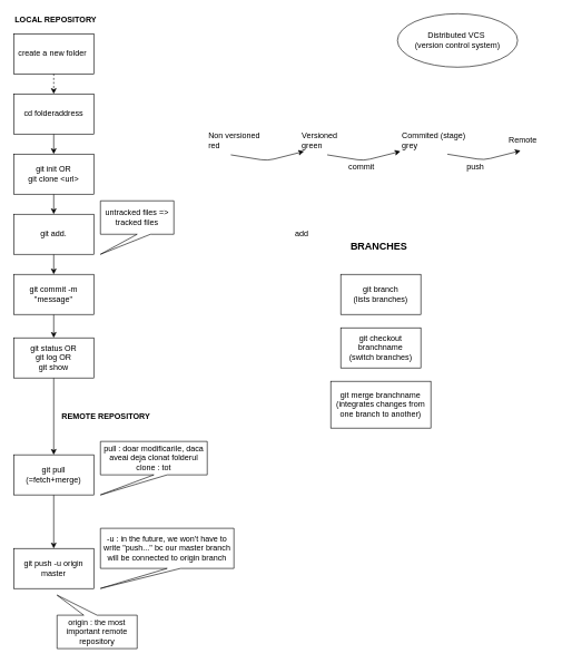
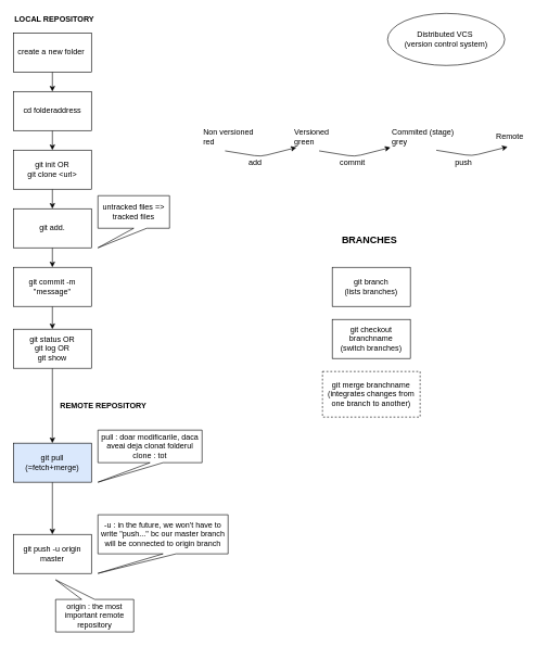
- <mxCell id="2" style="edgeStyle=orthogonalEdgeStyle;rounded=0;orthogonalLoop=1;jettySize=auto;html=1;exitX=0.5;exitY=1;exitDx=0;exitDy=0;entryX=0.5;entryY=0;entryDx=0;entryDy=0;dashed=1;" edge="1" parent="1" source="3" target="5"><mxGeometry relative="1" as="geometry" /></mxCell>
+ <mxCell id="2" style="edgeStyle=orthogonalEdgeStyle;rounded=0;orthogonalLoop=1;jettySize=auto;html=1;exitX=0.5;exitY=1;exitDx=0;exitDy=0;entryX=0.5;entryY=0;entryDx=0;entryDy=0;" edge="1" parent="1" source="3" target="5"><mxGeometry relative="1" as="geometry" /></mxCell>
- <mxCell id="26" value="add" style="text;html=1;resizable=0;points=[];autosize=1;align=left;verticalAlign=top;spacingTop=-4;" vertex="1" parent="1"><mxGeometry x="440" y="340" width="40" height="20" as="geometry" /></mxCell>
+ <mxCell id="26" value="add" style="text;html=1;resizable=0;points=[];autosize=1;align=left;verticalAlign=top;spacingTop=-4;" vertex="1" parent="1"><mxGeometry x="380" y="240" width="40" height="20" as="geometry" /></mxCell>
- <mxCell id="36" value="git merge branchname&lt;br&gt;(integrates changes from one branch to another)&lt;br&gt;" style="rounded=0;whiteSpace=wrap;html=1;" vertex="1" parent="1"><mxGeometry x="495" y="570" width="150" height="70" as="geometry" /></mxCell>
+ <mxCell id="36" value="git merge branchname&lt;br&gt;(integrates changes from one branch to another)&lt;br&gt;" style="rounded=0;whiteSpace=wrap;html=1;dashed=1;" vertex="1" parent="1"><mxGeometry x="495" y="570" width="150" height="70" as="geometry" /></mxCell>
- <mxCell id="15" value="git pull (=fetch+merge)" style="rounded=0;whiteSpace=wrap;html=1;" vertex="1" parent="1"><mxGeometry x="20" y="680" width="120" height="60" as="geometry" /></mxCell>
+ <mxCell id="15" value="git pull (=fetch+merge)" style="rounded=0;whiteSpace=wrap;html=1;fillColor=#dae8fc;" vertex="1" parent="1"><mxGeometry x="20" y="680" width="120" height="60" as="geometry" /></mxCell>
